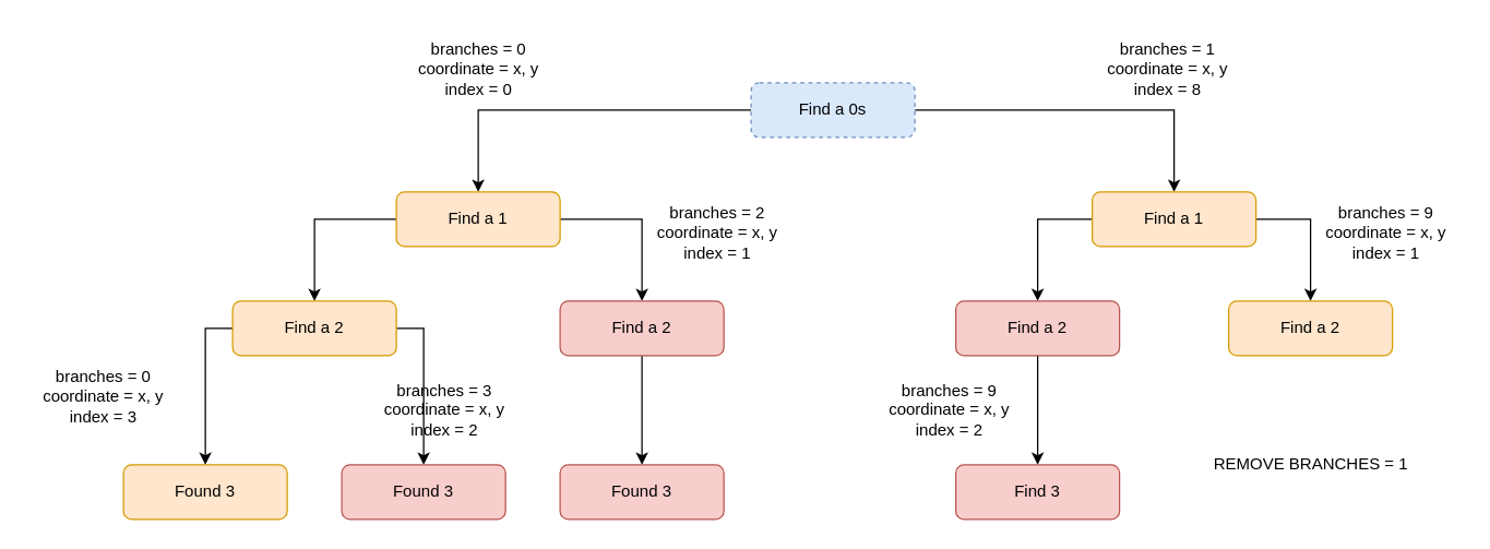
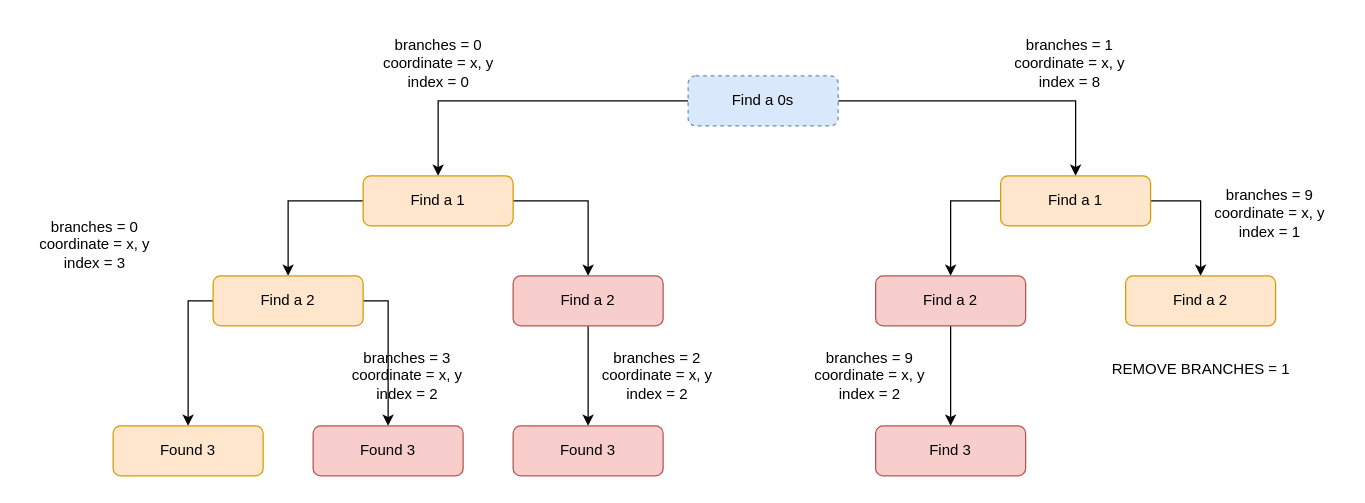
- <mxCell id="26" value="branches = 2&lt;div&gt;coordinate = x, y&lt;/div&gt;&lt;div&gt;index = 1&lt;/div&gt;" style="text;html=1;align=center;verticalAlign=middle;resizable=0;points=[];autosize=1;strokeColor=none;fillColor=none;" vertex="1" parent="1"><mxGeometry x="470" y="140" width="110" height="60" as="geometry" /></mxCell>
- <mxCell id="27" value="branches = 0&lt;div&gt;coordinate = x, y&lt;/div&gt;&lt;div&gt;index = 3&lt;/div&gt;" style="text;html=1;align=center;verticalAlign=middle;resizable=0;points=[];autosize=1;strokeColor=none;fillColor=none;" vertex="1" parent="1"><mxGeometry x="20" y="260" width="110" height="60" as="geometry" /></mxCell>
+ <mxCell id="27" value="branches = 0&lt;div&gt;coordinate = x, y&lt;/div&gt;&lt;div&gt;index = 3&lt;/div&gt;" style="text;html=1;align=center;verticalAlign=middle;resizable=0;points=[];autosize=1;strokeColor=none;fillColor=none;" vertex="1" parent="1"><mxGeometry x="20" y="165" width="110" height="60" as="geometry" /></mxCell>
+ <mxCell id="30" value="branches = 2&lt;div&gt;coordinate = x, y&lt;/div&gt;&lt;div&gt;index = 2&lt;/div&gt;" style="text;html=1;align=center;verticalAlign=middle;resizable=0;points=[];autosize=1;strokeColor=none;fillColor=none;" vertex="1" parent="1"><mxGeometry x="470" y="270" width="110" height="60" as="geometry" /></mxCell>
- <mxCell id="28" value="REMOVE BRANCHES = 1" style="text;html=1;align=center;verticalAlign=middle;resizable=0;points=[];autosize=1;strokeColor=none;fillColor=none;" vertex="1" parent="1"><mxGeometry x="875" y="325" width="170" height="30" as="geometry" /></mxCell>
+ <mxCell id="28" value="REMOVE BRANCHES = 1" style="text;html=1;align=center;verticalAlign=middle;resizable=0;points=[];autosize=1;strokeColor=none;fillColor=none;" vertex="1" parent="1"><mxGeometry x="875" y="280" width="170" height="30" as="geometry" /></mxCell>
